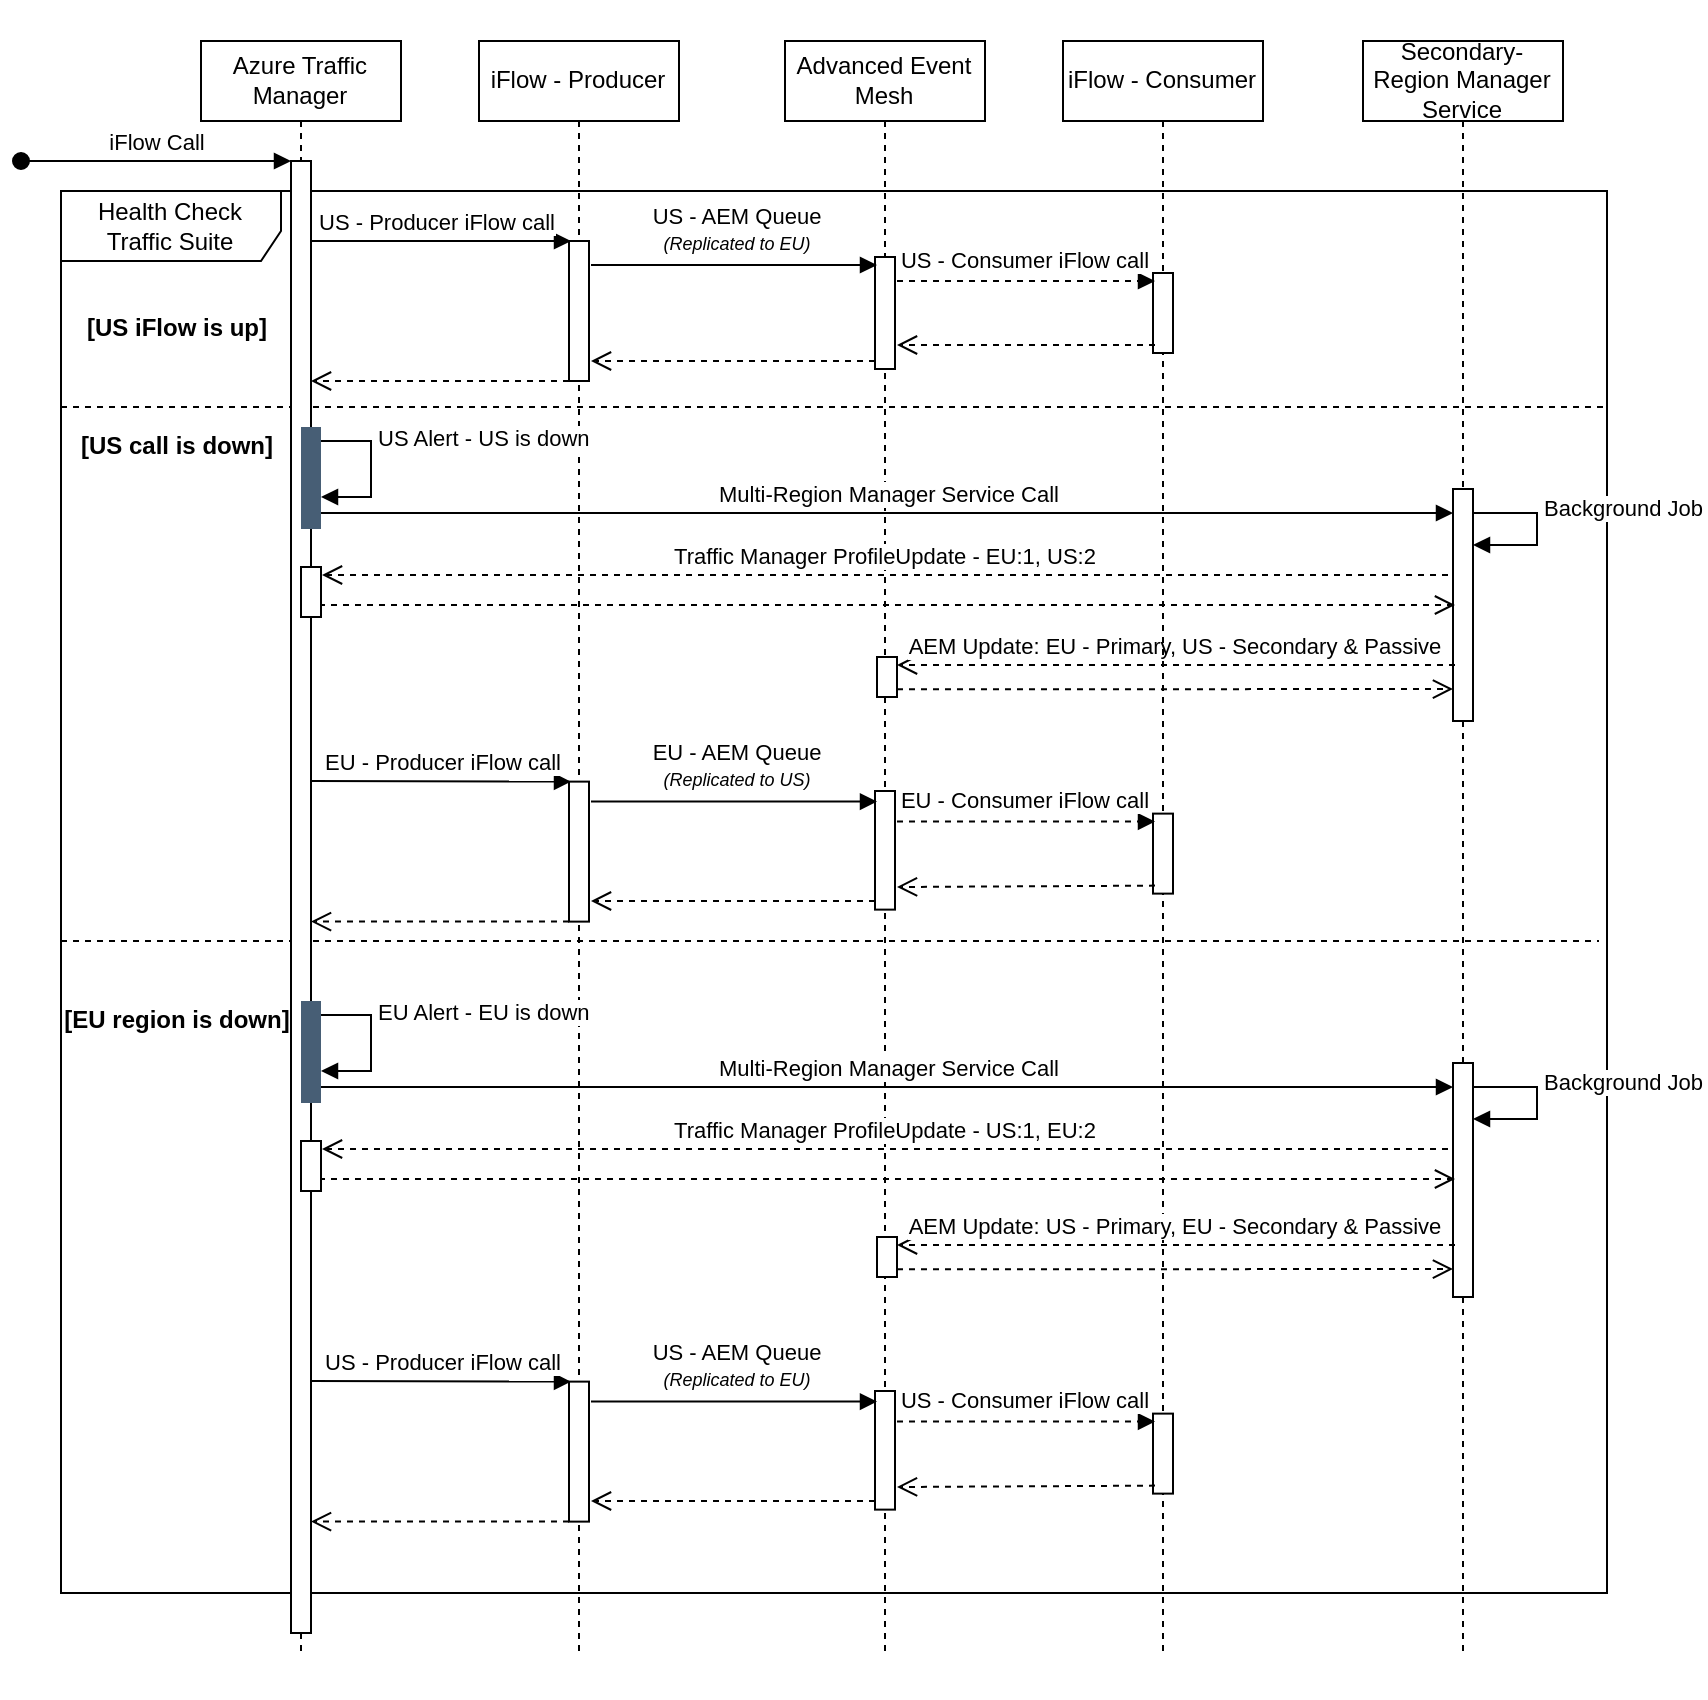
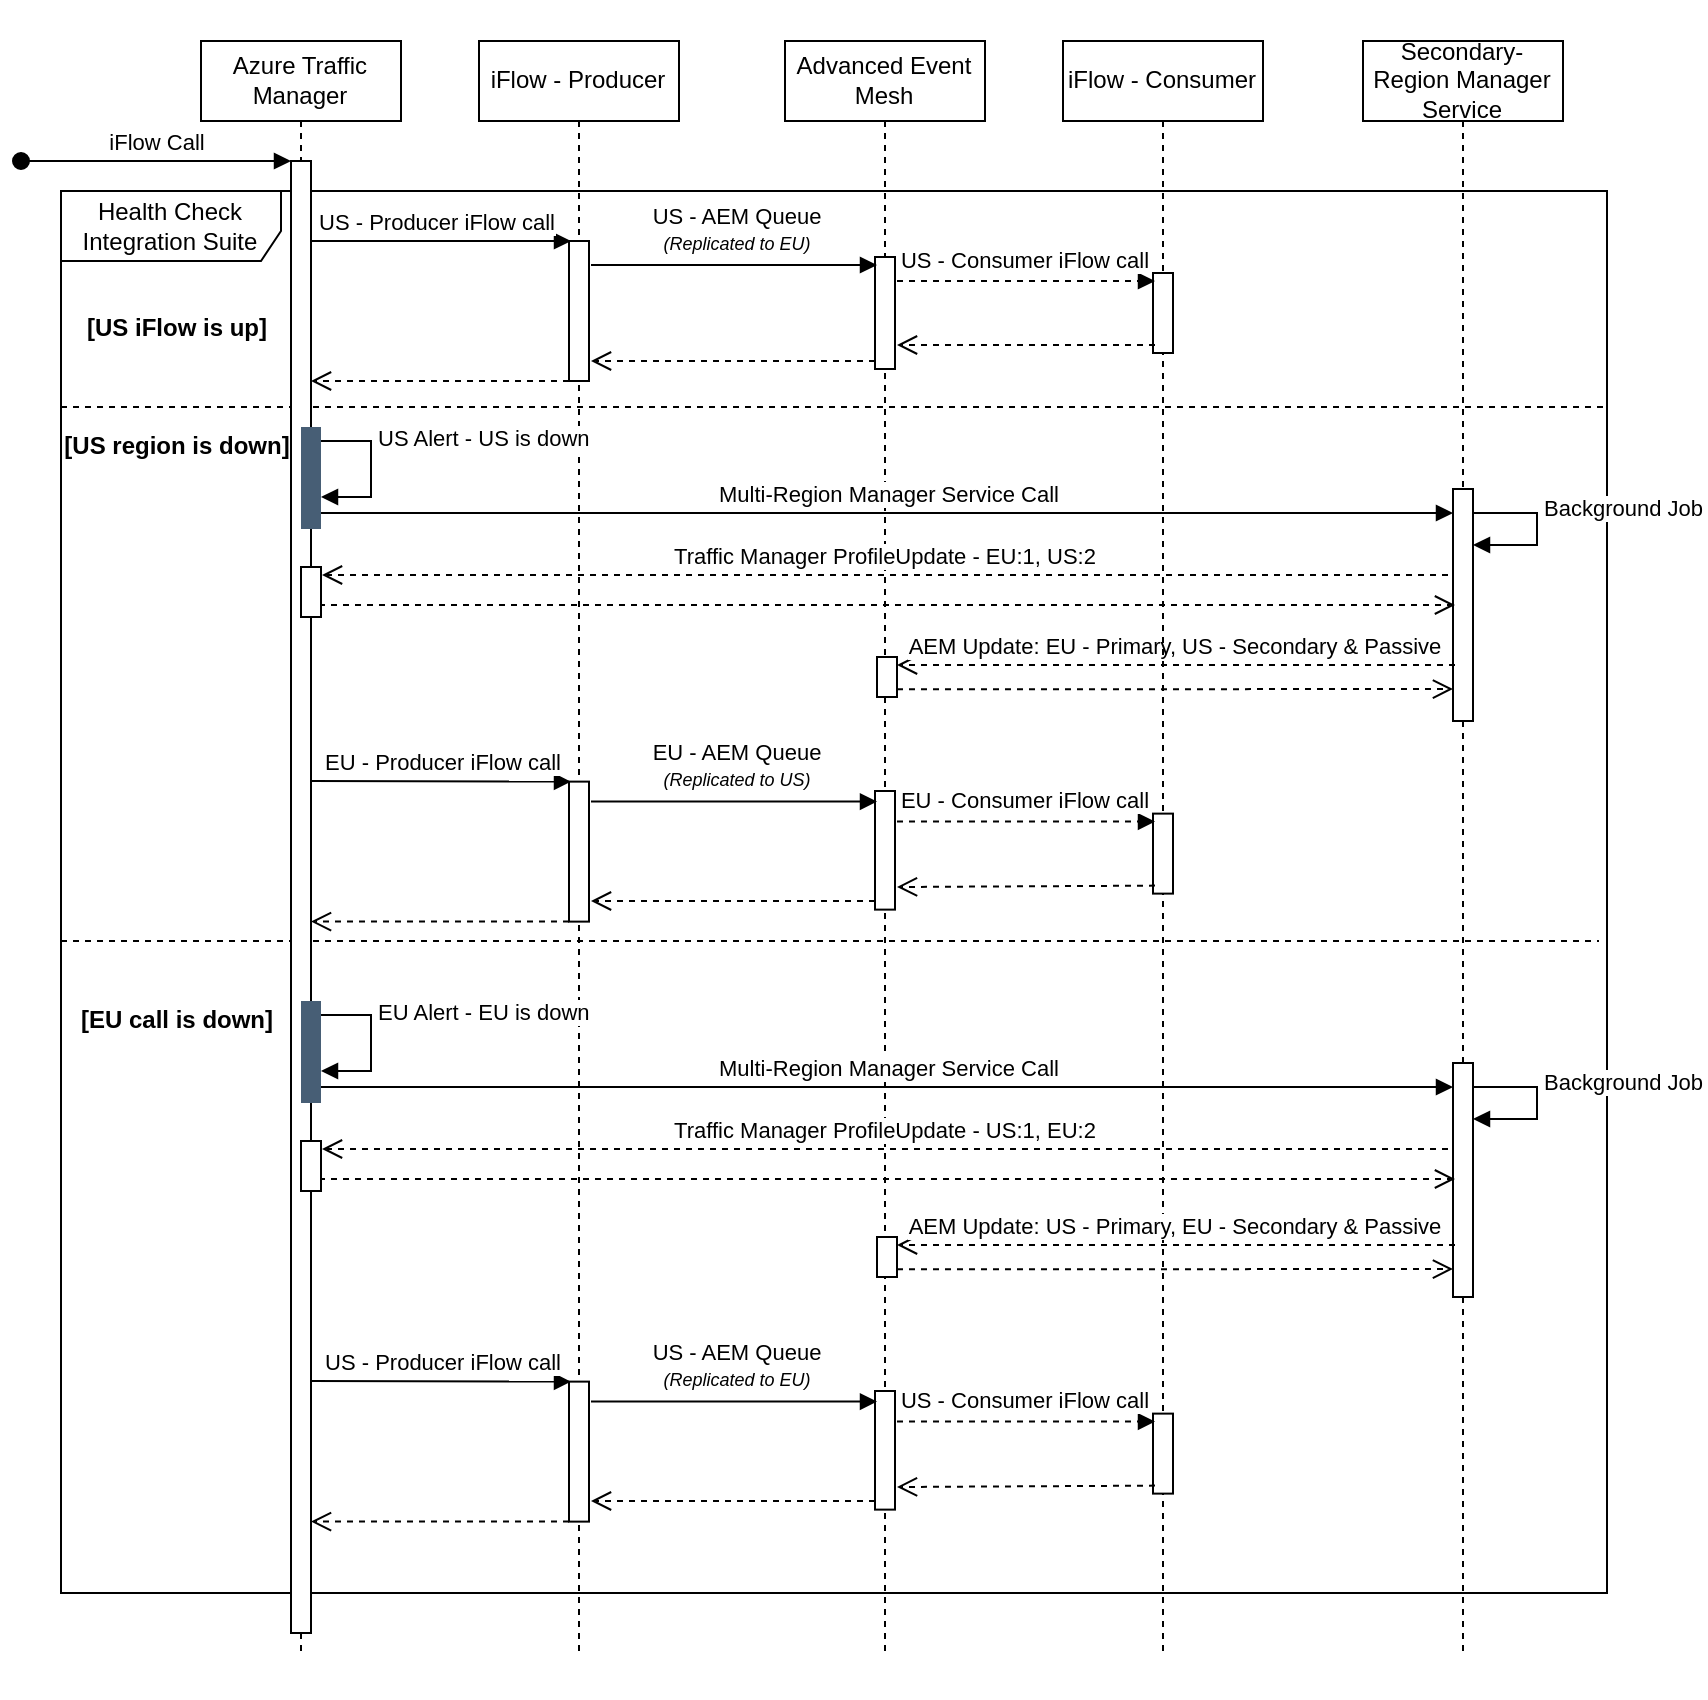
- <mxCell id="9" value="Health Check&lt;br&gt;Traffic Suite" style="shape=umlFrame;whiteSpace=wrap;html=1;pointerEvents=0;width=110;height=35;" parent="1" vertex="1"><mxGeometry x="20" y="95" width="773" height="701" as="geometry" /></mxCell>
+ <mxCell id="9" value="Health Check&lt;br&gt;Integration Suite" style="shape=umlFrame;whiteSpace=wrap;html=1;pointerEvents=0;width=110;height=35;" parent="1" vertex="1"><mxGeometry x="20" y="95" width="773" height="701" as="geometry" /></mxCell>
- <mxCell id="20" value="[US call is down]" style="text;align=center;fontStyle=1;verticalAlign=middle;spacingLeft=3;spacingRight=3;strokeColor=none;rotatable=0;points=[[0,0.5],[1,0.5]];portConstraint=eastwest;html=1;" parent="1" vertex="1"><mxGeometry x="48" y="210" width="60" height="26" as="geometry" /></mxCell>
+ <mxCell id="20" value="[US region is down]" style="text;align=center;fontStyle=1;verticalAlign=middle;spacingLeft=3;spacingRight=3;strokeColor=none;rotatable=0;points=[[0,0.5],[1,0.5]];portConstraint=eastwest;html=1;" parent="1" vertex="1"><mxGeometry x="48" y="210" width="60" height="26" as="geometry" /></mxCell>
- <mxCell id="51" value="[EU region is down]" style="text;align=center;fontStyle=1;verticalAlign=middle;spacingLeft=3;spacingRight=3;strokeColor=none;rotatable=0;points=[[0,0.5],[1,0.5]];portConstraint=eastwest;html=1;" parent="1" vertex="1"><mxGeometry x="48" y="497" width="60" height="26" as="geometry" /></mxCell>
+ <mxCell id="51" value="[EU call is down]" style="text;align=center;fontStyle=1;verticalAlign=middle;spacingLeft=3;spacingRight=3;strokeColor=none;rotatable=0;points=[[0,0.5],[1,0.5]];portConstraint=eastwest;html=1;" parent="1" vertex="1"><mxGeometry x="48" y="497" width="60" height="26" as="geometry" /></mxCell>
